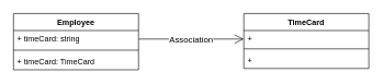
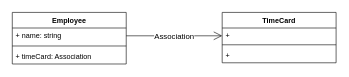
- <mxCell id="7" value="+ timeCard: string" style="text;strokeColor=none;fillColor=none;align=left;verticalAlign=top;spacingLeft=4;spacingRight=4;overflow=hidden;rotatable=0;points=[[0,0.5],[1,0.5]];portConstraint=eastwest;" parent="6" vertex="1"><mxGeometry y="26" width="190" height="26" as="geometry" /></mxCell>
+ <mxCell id="7" value="+ name: string" style="text;strokeColor=none;fillColor=none;align=left;verticalAlign=top;spacingLeft=4;spacingRight=4;overflow=hidden;rotatable=0;points=[[0,0.5],[1,0.5]];portConstraint=eastwest;" parent="6" vertex="1"><mxGeometry y="26" width="190" height="26" as="geometry" /></mxCell>
- <mxCell id="9" value="+ timeCard: TimeCard" style="text;strokeColor=none;fillColor=none;align=left;verticalAlign=top;spacingLeft=4;spacingRight=4;overflow=hidden;rotatable=0;points=[[0,0.5],[1,0.5]];portConstraint=eastwest;" parent="6" vertex="1"><mxGeometry y="60" width="190" height="26" as="geometry" /></mxCell>
+ <mxCell id="9" value="+ timeCard: Association" style="text;strokeColor=none;fillColor=none;align=left;verticalAlign=top;spacingLeft=4;spacingRight=4;overflow=hidden;rotatable=0;points=[[0,0.5],[1,0.5]];portConstraint=eastwest;" parent="6" vertex="1"><mxGeometry y="60" width="190" height="26" as="geometry" /></mxCell>
